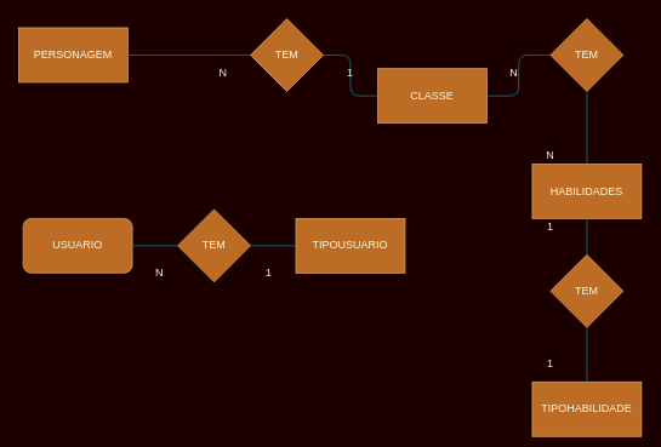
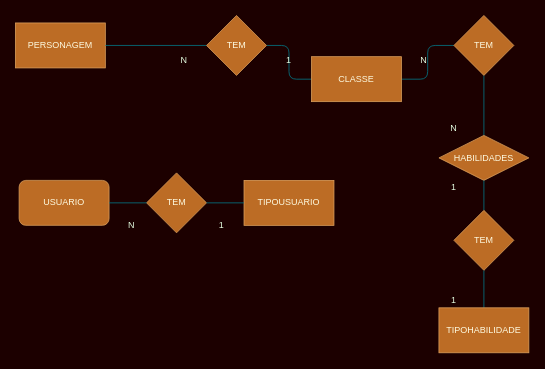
- <mxCell id="10" value="HABILIDADES" style="rounded=0;whiteSpace=wrap;html=1;fillColor=#BC6C25;strokeColor=#DDA15E;fontColor=#FEFAE0;" parent="1" vertex="1"><mxGeometry x="585" y="180" width="120" height="60" as="geometry" /></mxCell>
+ <mxCell id="10" value="HABILIDADES" style="rhombus;whiteSpace=wrap;html=1;fillColor=#BC6C25;strokeColor=#DDA15E;fontColor=#FEFAE0;" parent="1" vertex="1"><mxGeometry x="585" y="180" width="120" height="60" as="geometry" /></mxCell>
- <mxCell id="14" value="TIPOHABILIDADE" style="rounded=0;whiteSpace=wrap;html=1;fillColor=#BC6C25;strokeColor=#DDA15E;fontColor=#FEFAE0;" parent="1" vertex="1"><mxGeometry x="585" y="420" width="120" height="60" as="geometry" /></mxCell>
+ <mxCell id="14" value="TIPOHABILIDADE" style="rounded=0;whiteSpace=wrap;html=1;fillColor=#BC6C25;strokeColor=#DDA15E;fontColor=#FEFAE0;" parent="1" vertex="1"><mxGeometry x="585" y="410" width="120" height="60" as="geometry" /></mxCell>
